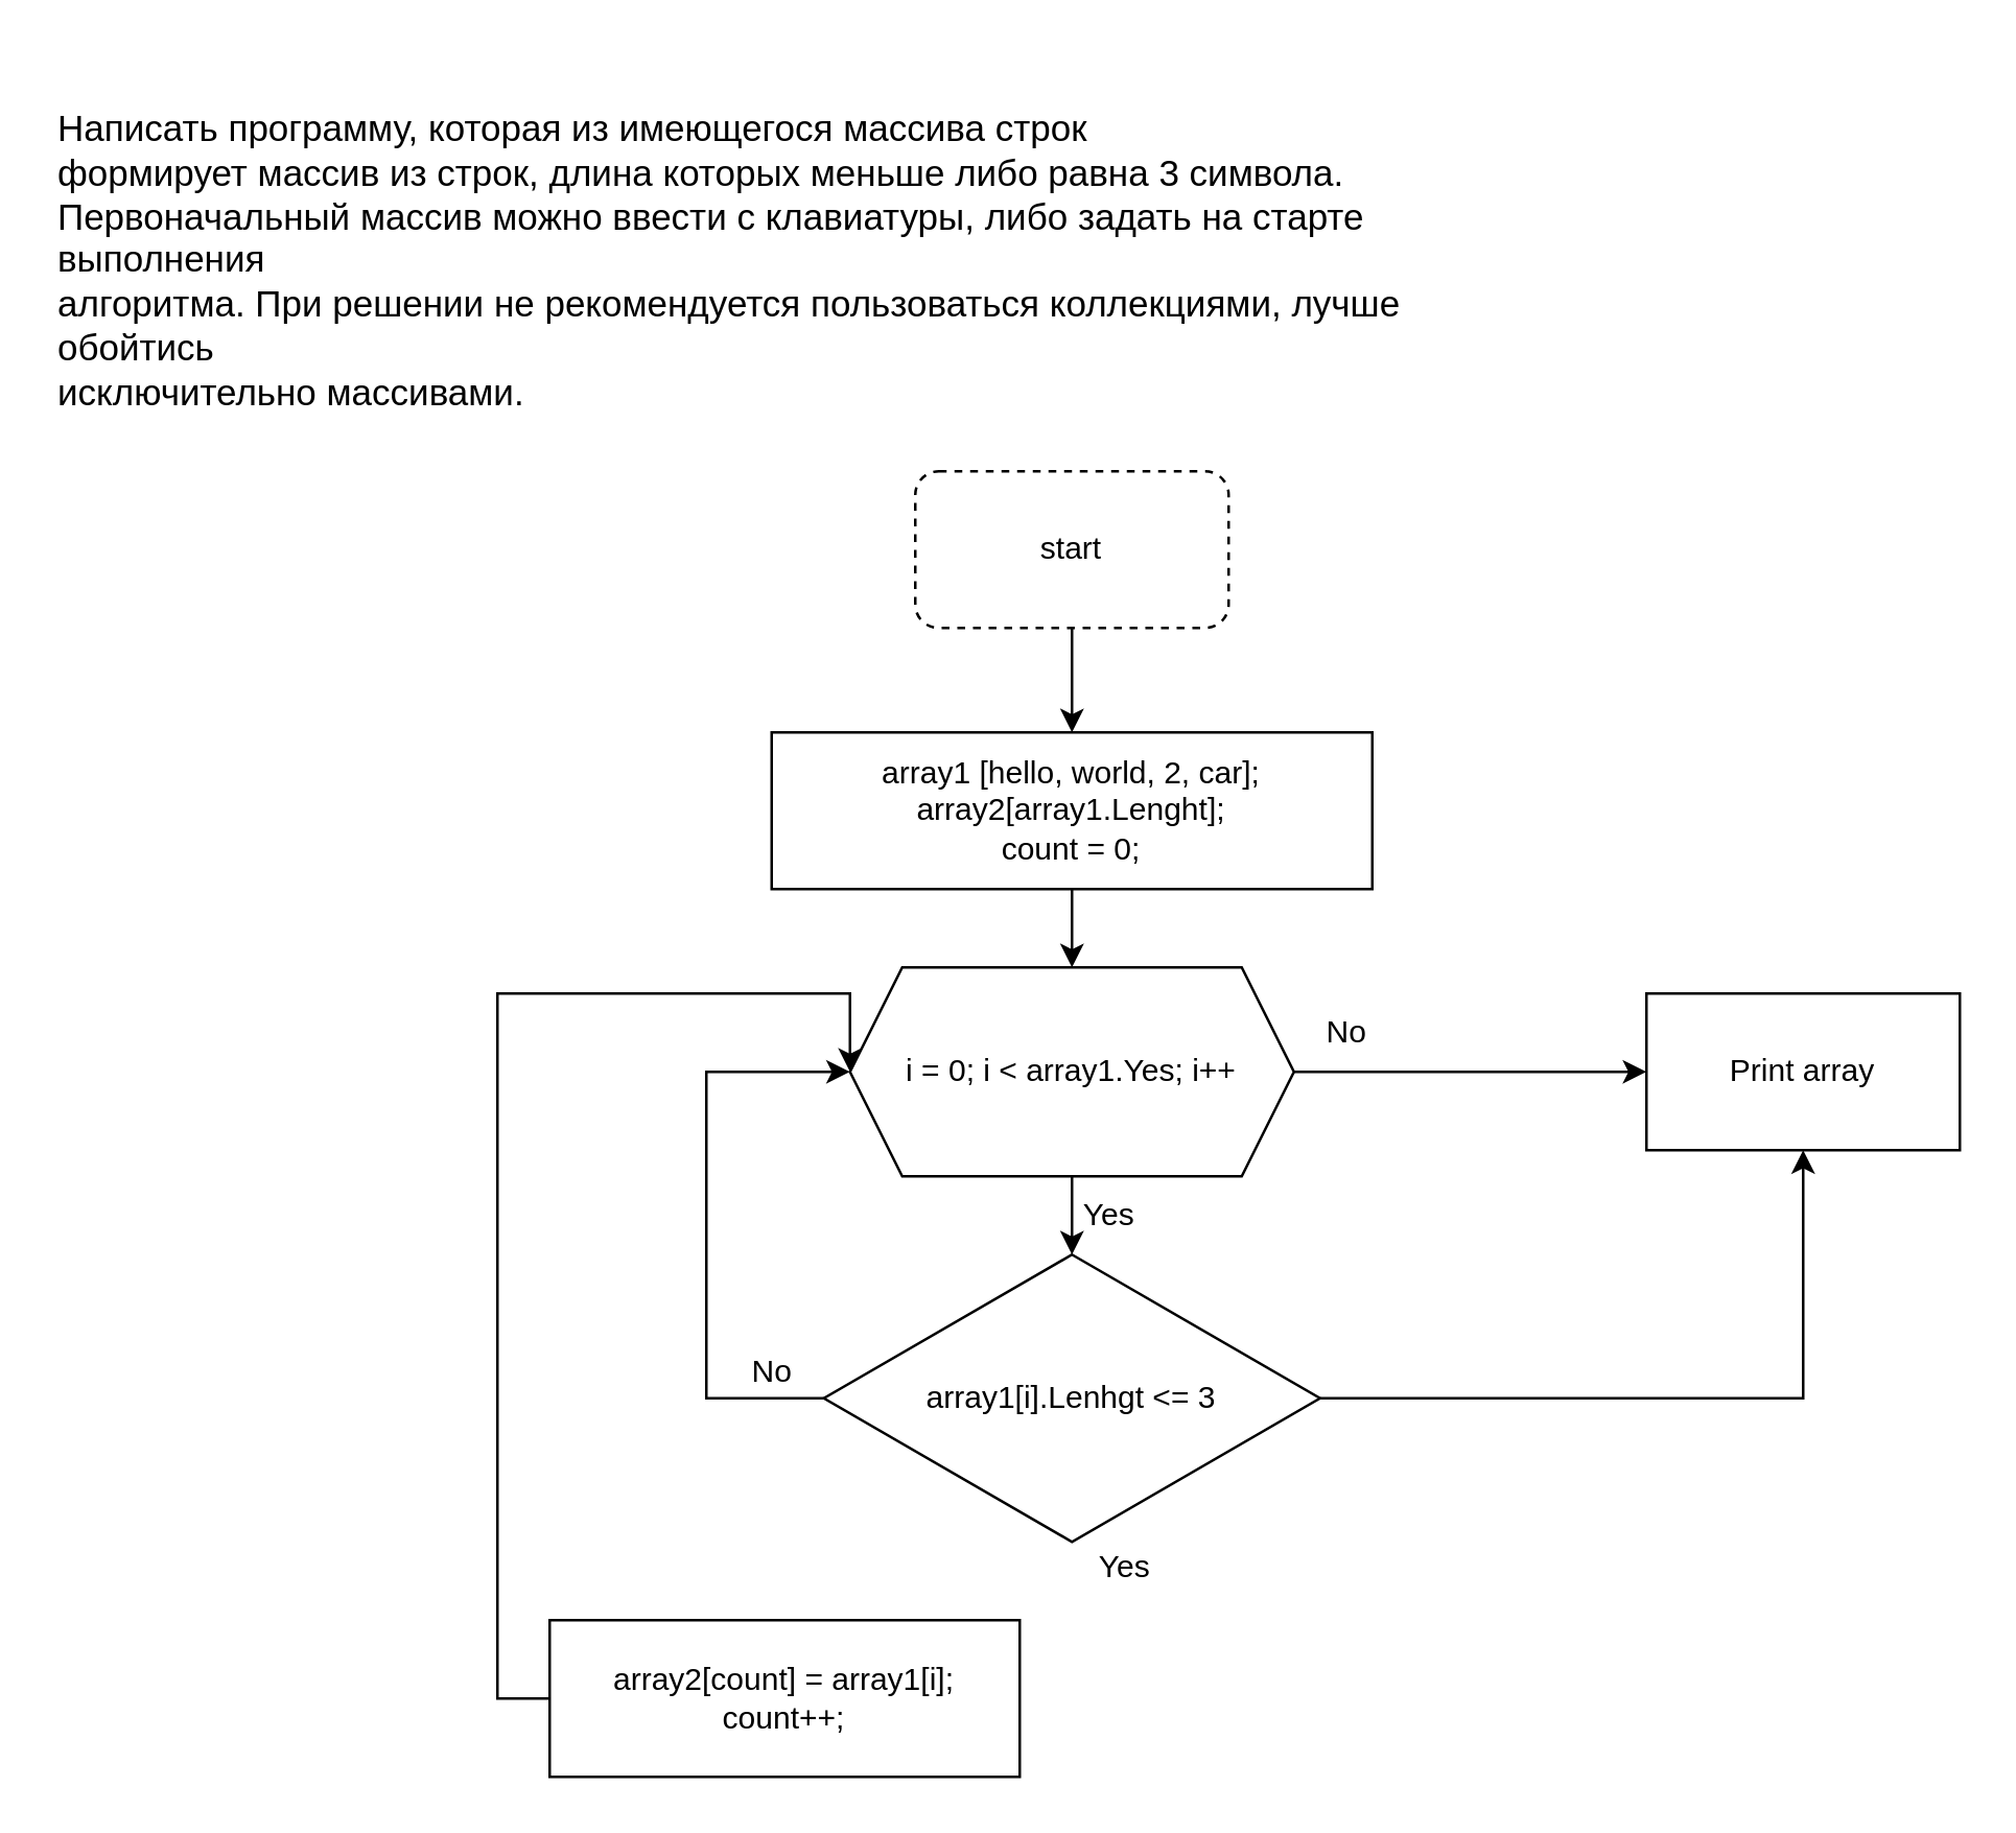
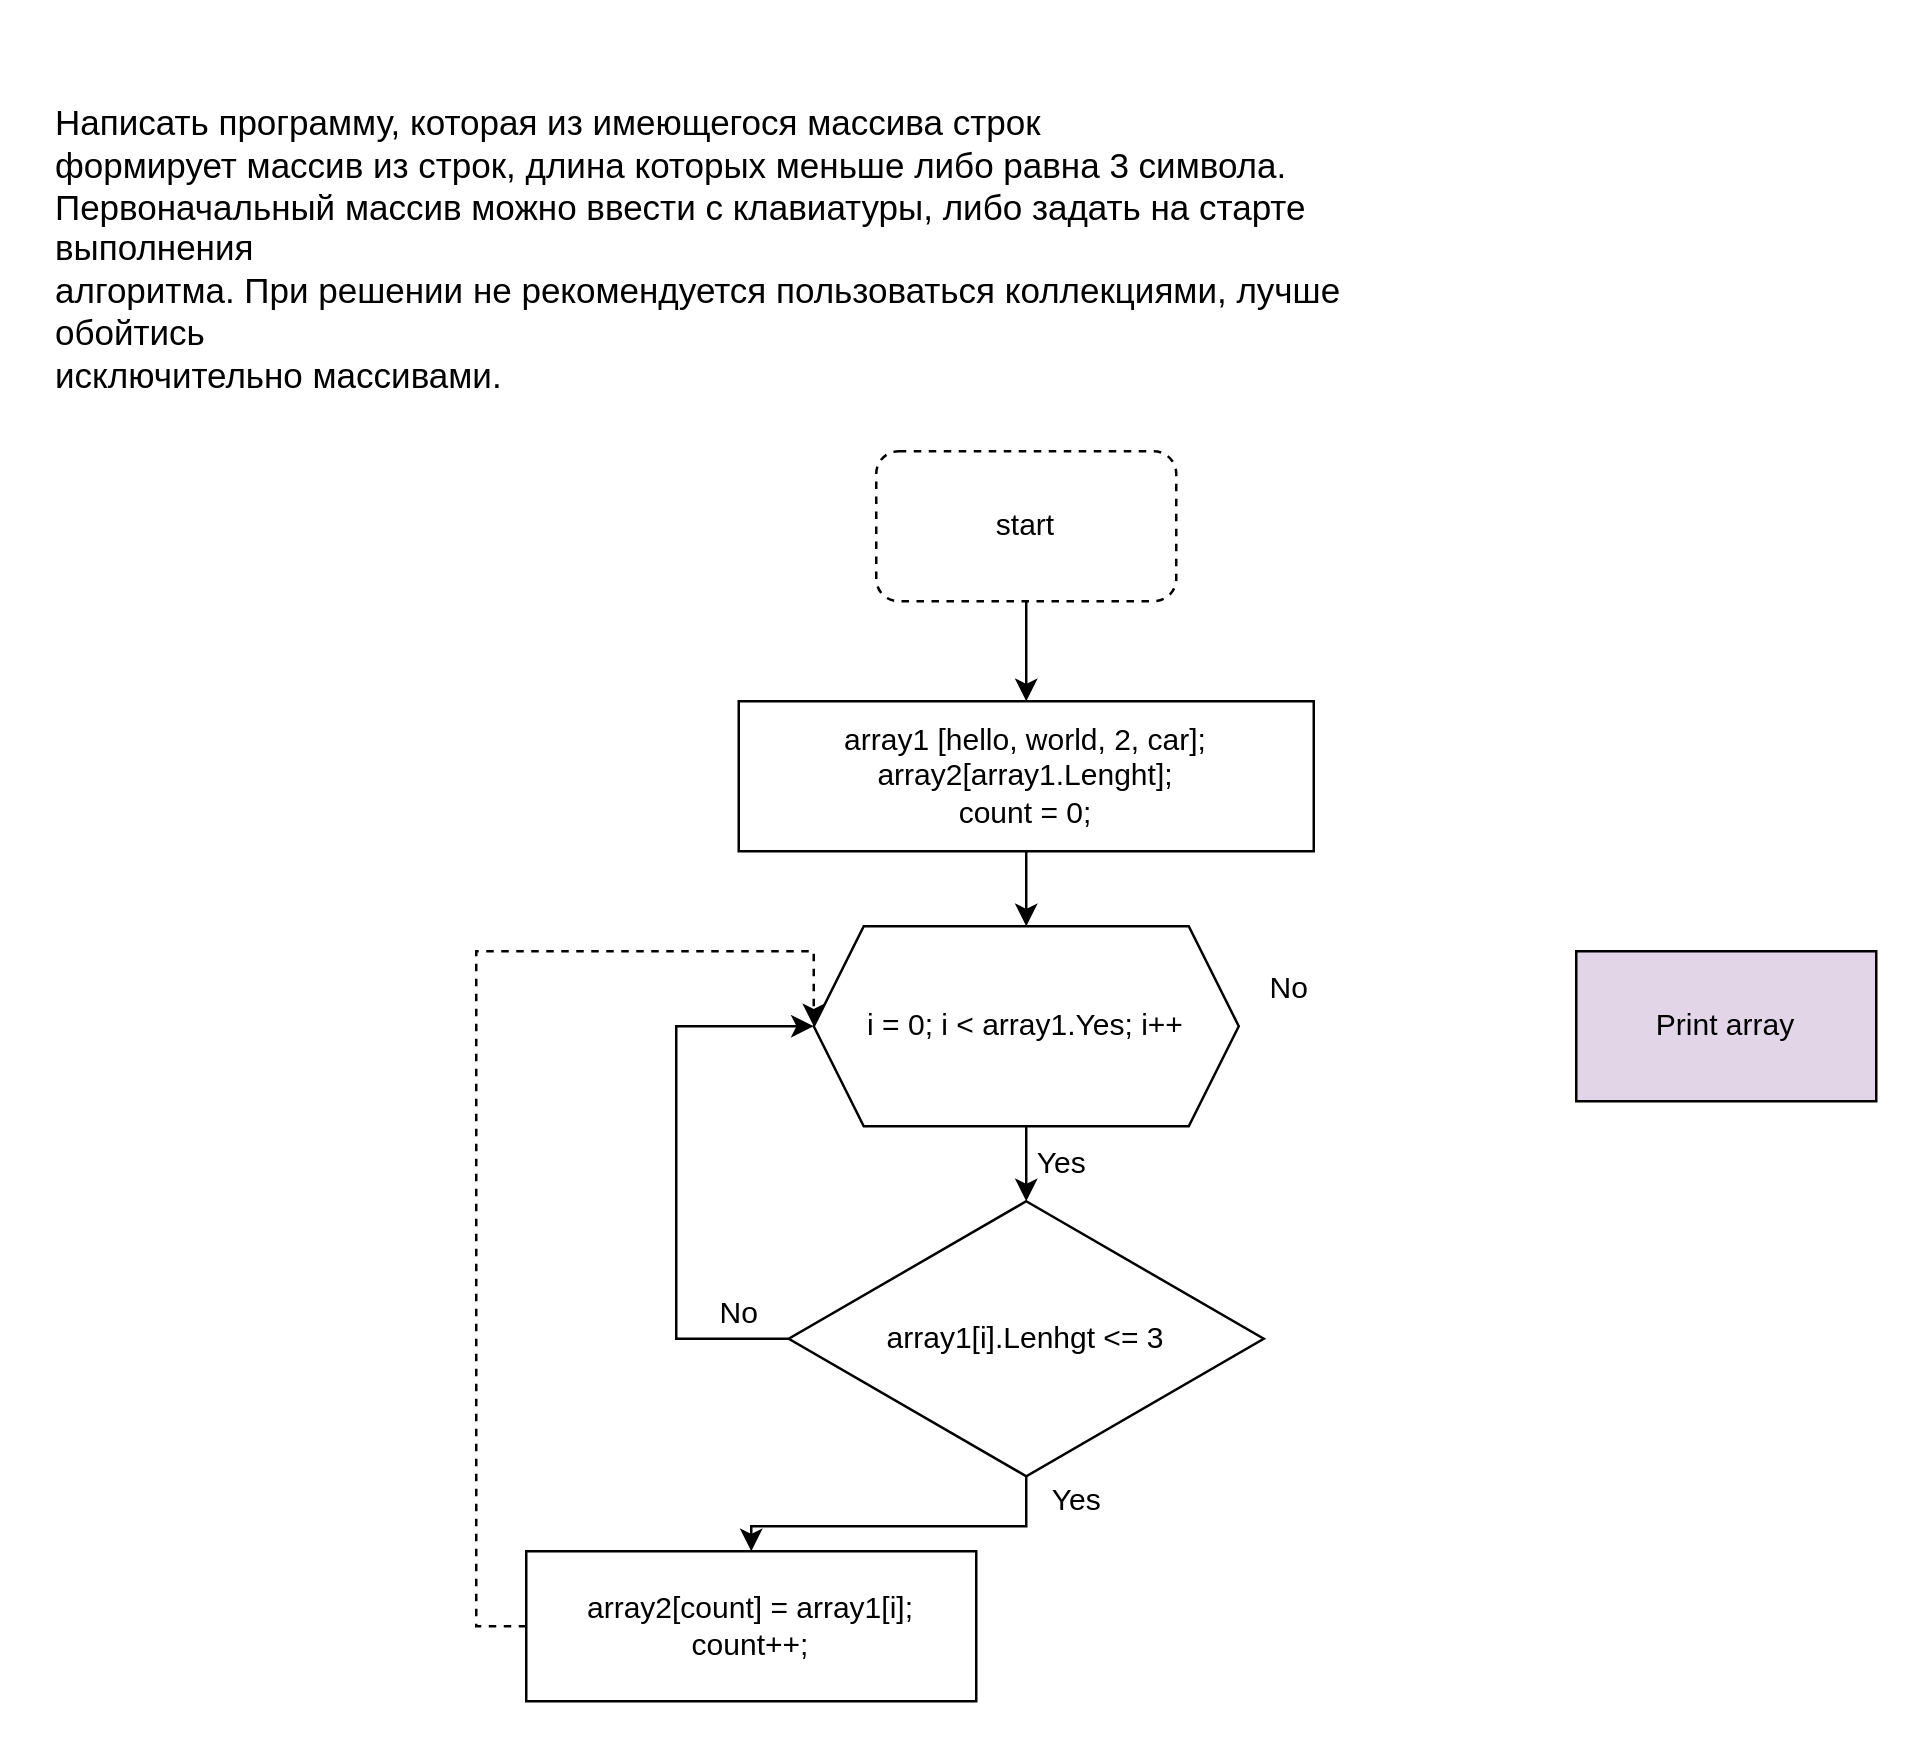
- <mxCell id="7" value="" style="edgeStyle=orthogonalEdgeStyle;rounded=0;orthogonalLoop=1;jettySize=auto;html=1;fontSize=12;" edge="1" parent="1" source="9" target="10"><mxGeometry relative="1" as="geometry" /></mxCell>
- <mxCell id="10" value="Print array" style="whiteSpace=wrap;html=1;" vertex="1" parent="1"><mxGeometry x="630" y="380" width="120" height="60" as="geometry" /></mxCell>
+ <mxCell id="10" value="Print array" style="whiteSpace=wrap;html=1;fillColor=#e1d5e7;" vertex="1" parent="1"><mxGeometry x="630" y="380" width="120" height="60" as="geometry" /></mxCell>
- <mxCell id="16" style="edgeStyle=orthogonalEdgeStyle;rounded=0;orthogonalLoop=1;jettySize=auto;html=1;fontSize=12;entryX=0;entryY=0.5;entryDx=0;entryDy=0;" edge="1" parent="1" source="17" target="9"><mxGeometry relative="1" as="geometry"><mxPoint x="200" y="650" as="targetPoint" /><Array as="points"><mxPoint x="190" y="650" /><mxPoint x="190" y="380" /><mxPoint x="325" y="380" /></Array></mxGeometry></mxCell>
+ <mxCell id="16" style="edgeStyle=orthogonalEdgeStyle;rounded=0;orthogonalLoop=1;jettySize=auto;html=1;fontSize=12;entryX=0;entryY=0.5;entryDx=0;entryDy=0;dashed=1;" edge="1" parent="1" source="17" target="9"><mxGeometry relative="1" as="geometry"><mxPoint x="200" y="650" as="targetPoint" /><Array as="points"><mxPoint x="190" y="650" /><mxPoint x="190" y="380" /><mxPoint x="325" y="380" /></Array></mxGeometry></mxCell>
- <mxCell id="12" value="" style="edgeStyle=orthogonalEdgeStyle;rounded=0;orthogonalLoop=1;jettySize=auto;html=1;fontSize=12;" edge="1" parent="1" source="14" target="10"><mxGeometry relative="1" as="geometry" /></mxCell>
+ <mxCell id="12" value="" style="edgeStyle=orthogonalEdgeStyle;rounded=0;orthogonalLoop=1;jettySize=auto;html=1;fontSize=12;" edge="1" parent="1" source="14" target="17"><mxGeometry relative="1" as="geometry" /></mxCell>
